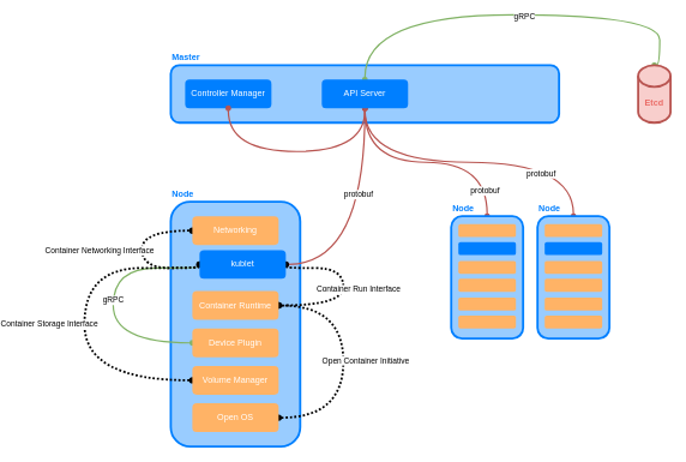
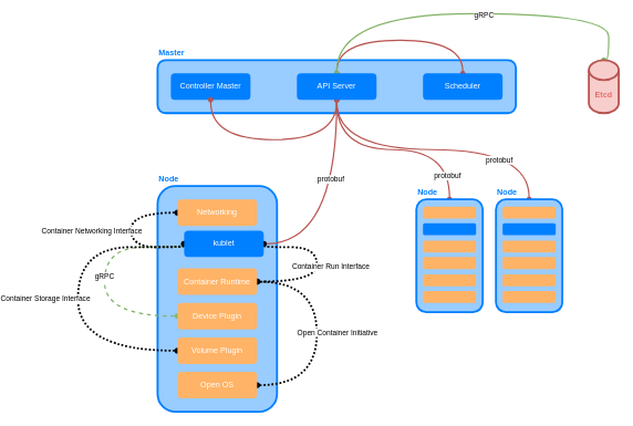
+ <mxCell id="5" style="edgeStyle=orthogonalEdgeStyle;curved=1;rounded=0;orthogonalLoop=1;jettySize=auto;html=1;exitX=0.5;exitY=0;exitDx=0;exitDy=0;entryX=0.5;entryY=0;entryDx=0;entryDy=0;fontColor=#000000;startArrow=oval;startFill=1;endArrow=oval;endFill=1;strokeWidth=2;fillColor=#f8cecc;strokeColor=#b85450;" edge="1" parent="1" source="15" target="16"><mxGeometry relative="1" as="geometry"><Array as="points"><mxPoint x="410" y="60" /><mxPoint x="600" y="60" /></Array></mxGeometry></mxCell>
- <mxCell id="4" value="Controller Manager" style="rounded=1;whiteSpace=wrap;html=1;fontColor=#FFFFFF;fillColor=#007FFF;strokeColor=none;" vertex="1" parent="1"><mxGeometry x="160" y="110" width="120" height="40" as="geometry" /></mxCell>
+ <mxCell id="4" value="Controller Master" style="rounded=1;whiteSpace=wrap;html=1;fontColor=#FFFFFF;fillColor=#007FFF;strokeColor=none;" vertex="1" parent="1"><mxGeometry x="160" y="110" width="120" height="40" as="geometry" /></mxCell>
+ <mxCell id="16" value="Scheduler" style="rounded=1;whiteSpace=wrap;html=1;fontColor=#FFFFFF;fillColor=#007FFF;strokeColor=none;" vertex="1" parent="1"><mxGeometry x="540" y="110" width="120" height="40" as="geometry" /></mxCell>
- <mxCell id="19" value="&lt;font color=&quot;#000000&quot;&gt;gRPC&lt;/font&gt;" style="edgeStyle=orthogonalEdgeStyle;curved=1;rounded=0;orthogonalLoop=1;jettySize=auto;html=1;exitX=0;exitY=0.5;exitDx=0;exitDy=0;entryX=0;entryY=0.5;entryDx=0;entryDy=0;fontColor=#FFFFFF;startArrow=oval;startFill=1;endArrow=oval;endFill=1;strokeWidth=2;fillColor=#d5e8d4;strokeColor=#82b366;" edge="1" parent="1" source="24" target="30"><mxGeometry relative="1" as="geometry"><Array as="points"><mxPoint x="60" y="372" /><mxPoint x="60" y="476" /></Array></mxGeometry></mxCell>
+ <mxCell id="19" value="&lt;font color=&quot;#000000&quot;&gt;gRPC&lt;/font&gt;" style="edgeStyle=orthogonalEdgeStyle;curved=1;rounded=0;orthogonalLoop=1;jettySize=auto;html=1;exitX=0;exitY=0.5;exitDx=0;exitDy=0;entryX=0;entryY=0.5;entryDx=0;entryDy=0;fontColor=#FFFFFF;startArrow=oval;startFill=1;endArrow=oval;endFill=1;strokeWidth=2;fillColor=#d5e8d4;strokeColor=#82b366;dashed=1;" edge="1" parent="1" source="24" target="30"><mxGeometry relative="1" as="geometry"><Array as="points"><mxPoint x="60" y="372" /><mxPoint x="60" y="476" /></Array></mxGeometry></mxCell>
- <mxCell id="29" value="Volume Manager" style="rounded=1;whiteSpace=wrap;html=1;fontColor=#FFFFFF;strokeColor=none;fillColor=#FFB366;" vertex="1" parent="1"><mxGeometry x="170" y="508" width="120" height="40" as="geometry" /></mxCell>
+ <mxCell id="29" value="Volume Plugin" style="rounded=1;whiteSpace=wrap;html=1;fontColor=#FFFFFF;strokeColor=none;fillColor=#FFB366;" vertex="1" parent="1"><mxGeometry x="170" y="508" width="120" height="40" as="geometry" /></mxCell>
